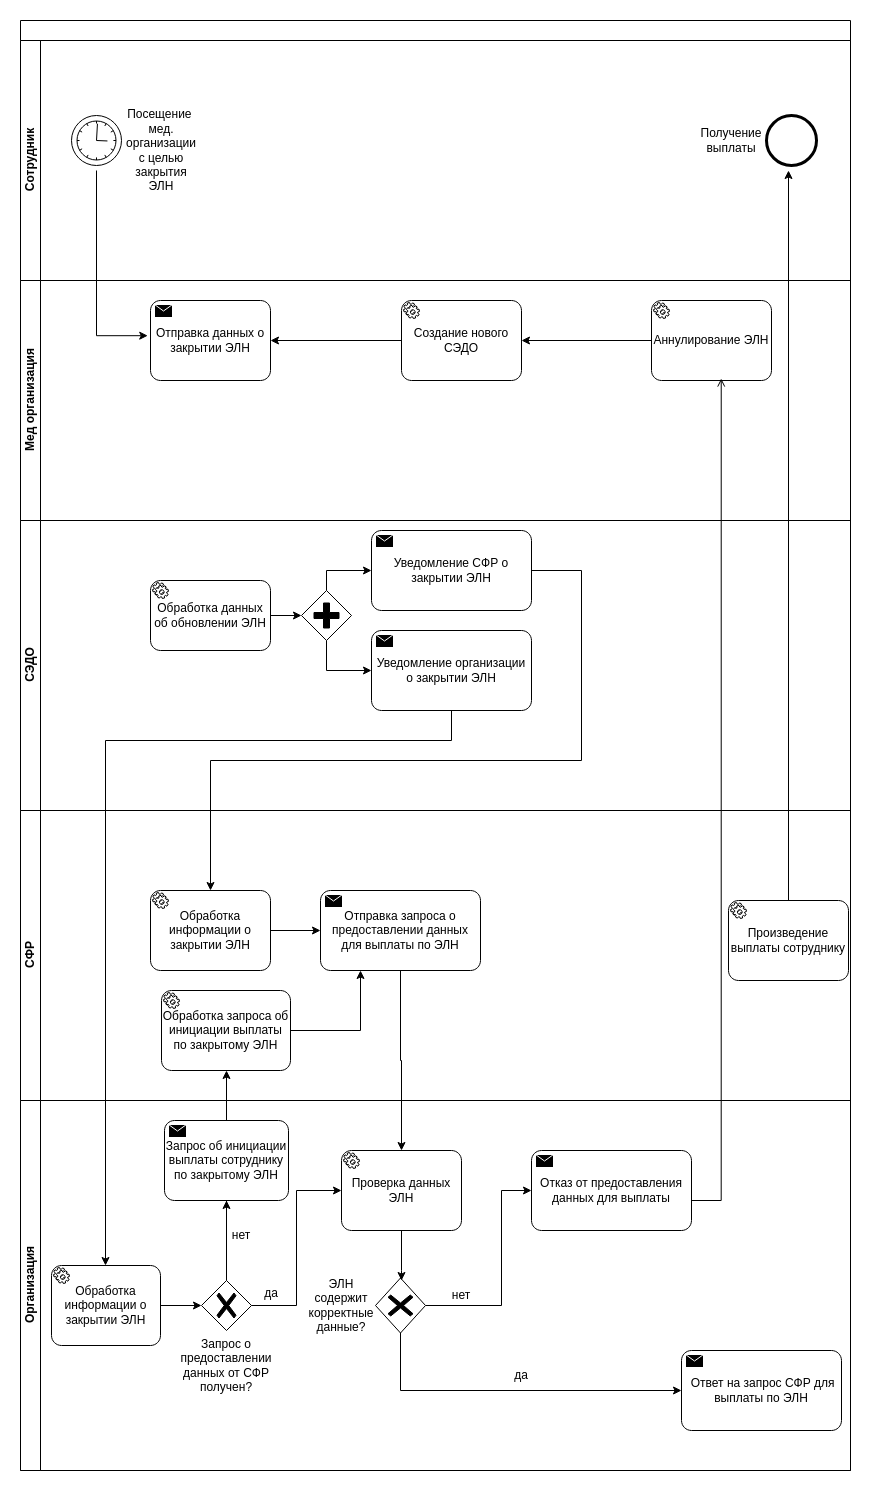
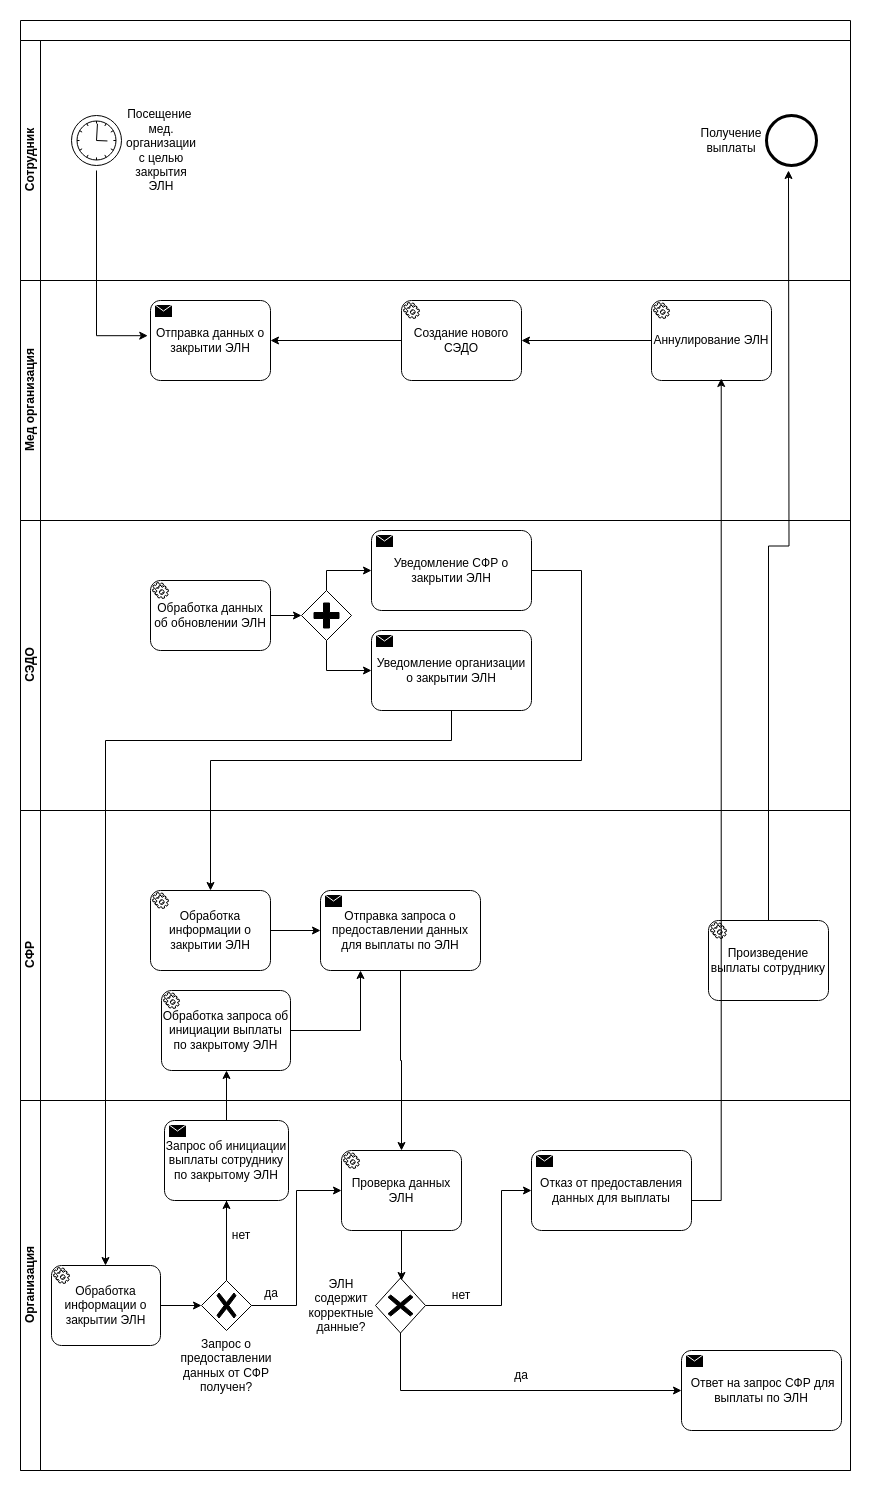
- <mxCell id="35" style="edgeStyle=orthogonalEdgeStyle;rounded=0;orthogonalLoop=1;jettySize=auto;html=1;exitX=1;exitY=0.5;exitDx=0;exitDy=0;exitPerimeter=0;entryX=0.581;entryY=0.975;entryDx=0;entryDy=0;entryPerimeter=0;endArrow=open;" edge="1" parent="2" source="45" target="12"><mxGeometry relative="1" as="geometry"><mxPoint x="691" y="370" as="targetPoint" /><Array as="points"><mxPoint x="701" y="1180" /></Array></mxGeometry></mxCell>
+ <mxCell id="35" style="edgeStyle=orthogonalEdgeStyle;rounded=0;orthogonalLoop=1;jettySize=auto;html=1;exitX=1;exitY=0.5;exitDx=0;exitDy=0;exitPerimeter=0;entryX=0.581;entryY=0.975;entryDx=0;entryDy=0;entryPerimeter=0;" edge="1" parent="2" source="45" target="12"><mxGeometry relative="1" as="geometry"><mxPoint x="691" y="370" as="targetPoint" /><Array as="points"><mxPoint x="701" y="1180" /></Array></mxGeometry></mxCell>
- <mxCell id="29" value="Произведение выплаты сотруднику" style="points=[[0.25,0,0],[0.5,0,0],[0.75,0,0],[1,0.25,0],[1,0.5,0],[1,0.75,0],[0.75,1,0],[0.5,1,0],[0.25,1,0],[0,0.75,0],[0,0.5,0],[0,0.25,0]];shape=mxgraph.bpmn.task;whiteSpace=wrap;rectStyle=rounded;size=10;html=1;container=1;expand=0;collapsible=0;taskMarker=service;" vertex="1" parent="22"><mxGeometry x="708" y="90" width="120" height="80" as="geometry" /></mxCell>
+ <mxCell id="29" value="Произведение выплаты сотруднику" style="points=[[0.25,0,0],[0.5,0,0],[0.75,0,0],[1,0.25,0],[1,0.5,0],[1,0.75,0],[0.75,1,0],[0.5,1,0],[0.25,1,0],[0,0.75,0],[0,0.5,0],[0,0.25,0]];shape=mxgraph.bpmn.task;whiteSpace=wrap;rectStyle=rounded;size=10;html=1;container=1;expand=0;collapsible=0;taskMarker=service;" vertex="1" parent="22"><mxGeometry x="688" y="110" width="120" height="80" as="geometry" /></mxCell>
